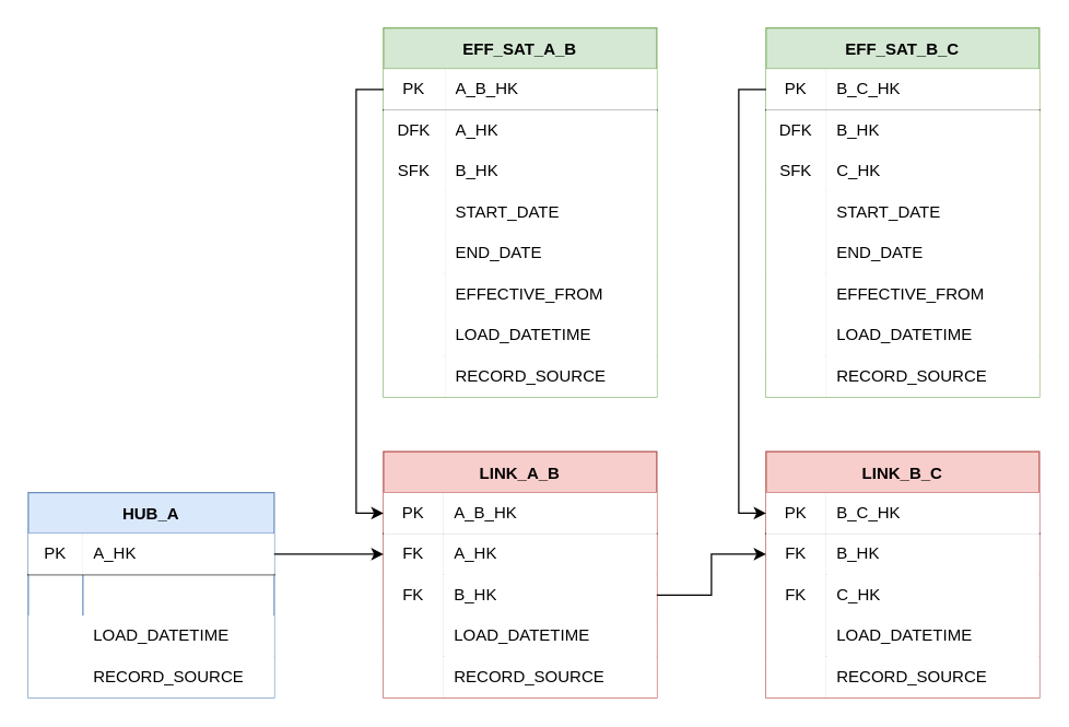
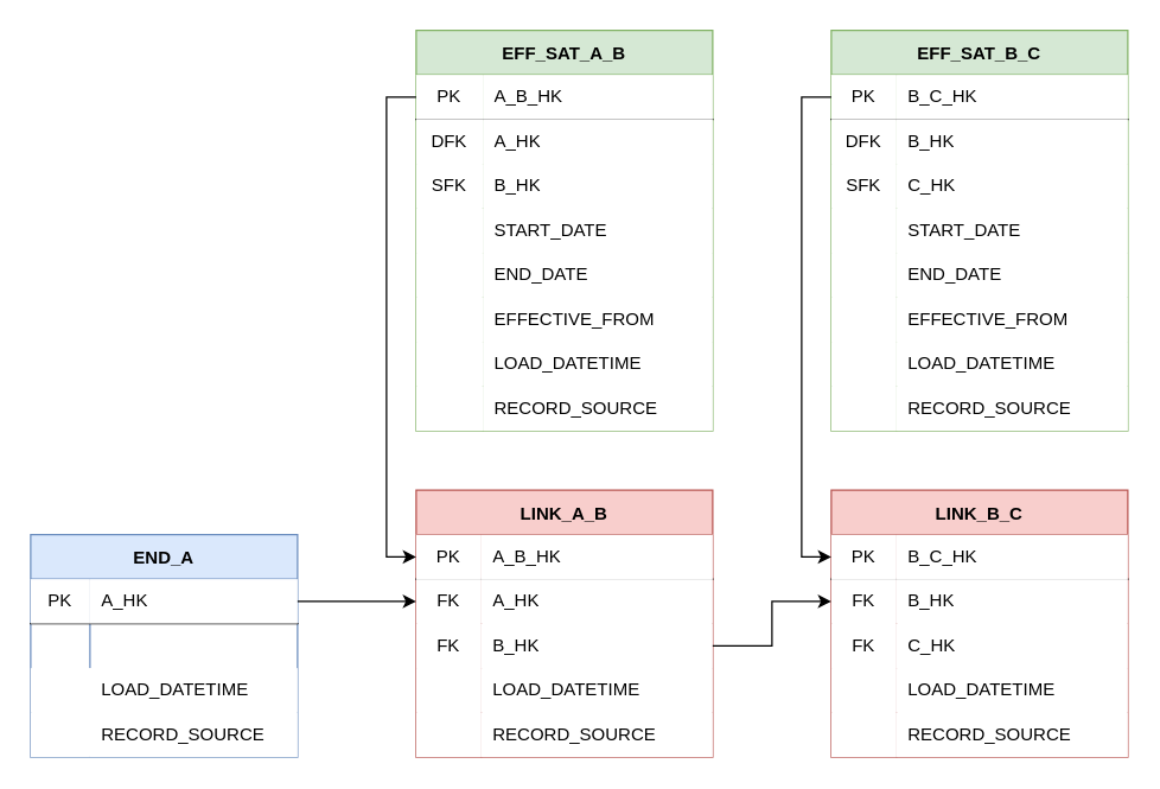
- <mxCell id="2" value="HUB_A" style="shape=table;startSize=30;container=1;collapsible=0;childLayout=tableLayout;fixedRows=1;rowLines=0;fontStyle=1;align=center;pointerEvents=1;fillColor=#dae8fc;strokeColor=#6c8ebf;swimlaneFillColor=none;" vertex="1" parent="1"><mxGeometry x="20" y="360" width="180" height="150" as="geometry" /></mxCell>
+ <mxCell id="2" value="END_A" style="shape=table;startSize=30;container=1;collapsible=0;childLayout=tableLayout;fixedRows=1;rowLines=0;fontStyle=1;align=center;pointerEvents=1;fillColor=#dae8fc;strokeColor=#6c8ebf;swimlaneFillColor=none;" vertex="1" parent="1"><mxGeometry x="20" y="360" width="180" height="150" as="geometry" /></mxCell>
